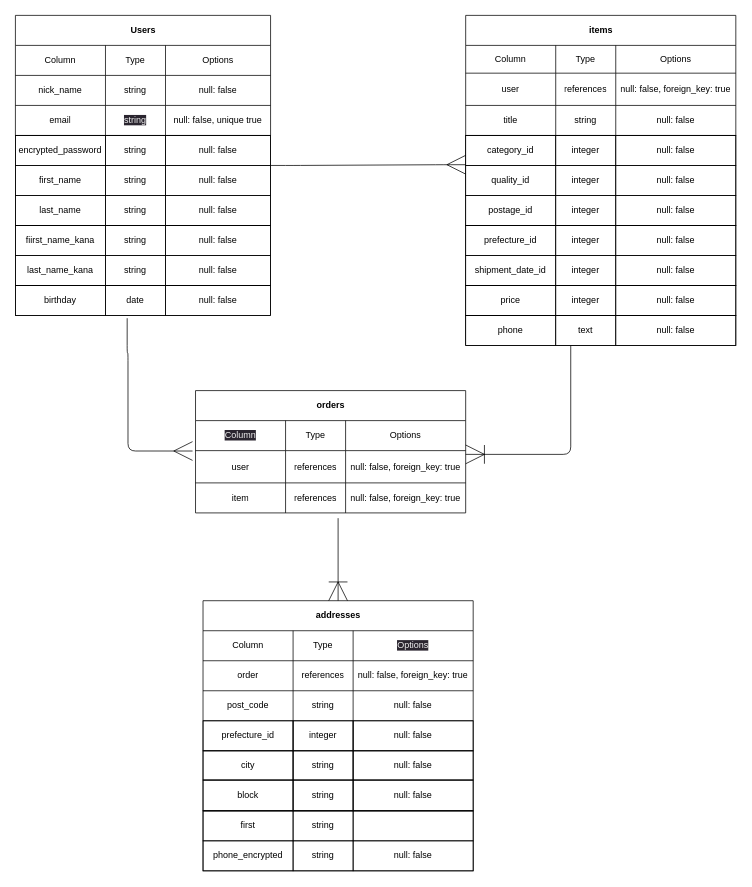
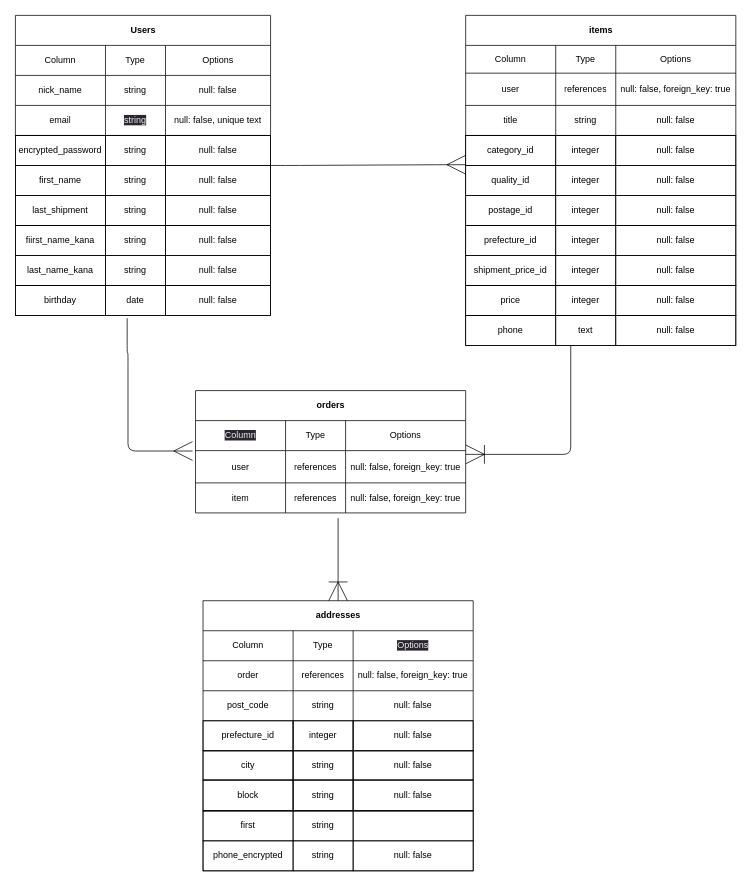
- <mxCell id="14" value="null: false, unique true" style="shape=partialRectangle;html=1;whiteSpace=wrap;connectable=0;fillColor=none;top=0;left=0;bottom=0;right=0;overflow=hidden;" vertex="1" parent="11"><mxGeometry x="200" width="140" height="40" as="geometry"><mxRectangle width="140" height="40" as="alternateBounds" /></mxGeometry></mxCell>
+ <mxCell id="14" value="null: false, unique text" style="shape=partialRectangle;html=1;whiteSpace=wrap;connectable=0;fillColor=none;top=0;left=0;bottom=0;right=0;overflow=hidden;" vertex="1" parent="11"><mxGeometry x="200" width="140" height="40" as="geometry"><mxRectangle width="140" height="40" as="alternateBounds" /></mxGeometry></mxCell>
- <mxCell id="25" value="last_name" style="connectable=0;recursiveResize=0;strokeColor=inherit;fillColor=none;align=center;whiteSpace=wrap;html=1;labelBackgroundColor=none;" vertex="1" parent="24"><mxGeometry width="120" height="40" as="geometry"><mxRectangle width="120" height="40" as="alternateBounds" /></mxGeometry></mxCell>
+ <mxCell id="25" value="last_shipment" style="connectable=0;recursiveResize=0;strokeColor=inherit;fillColor=none;align=center;whiteSpace=wrap;html=1;labelBackgroundColor=none;" vertex="1" parent="24"><mxGeometry width="120" height="40" as="geometry"><mxRectangle width="120" height="40" as="alternateBounds" /></mxGeometry></mxCell>
- <mxCell id="74" value="shipment_date_id" style="connectable=0;recursiveResize=0;strokeColor=inherit;fillColor=none;align=center;whiteSpace=wrap;html=1;labelBackgroundColor=none;" vertex="1" parent="73"><mxGeometry width="120" height="40" as="geometry"><mxRectangle width="120" height="40" as="alternateBounds" /></mxGeometry></mxCell>
+ <mxCell id="74" value="shipment_price_id" style="connectable=0;recursiveResize=0;strokeColor=inherit;fillColor=none;align=center;whiteSpace=wrap;html=1;labelBackgroundColor=none;" vertex="1" parent="73"><mxGeometry width="120" height="40" as="geometry"><mxRectangle width="120" height="40" as="alternateBounds" /></mxGeometry></mxCell>
